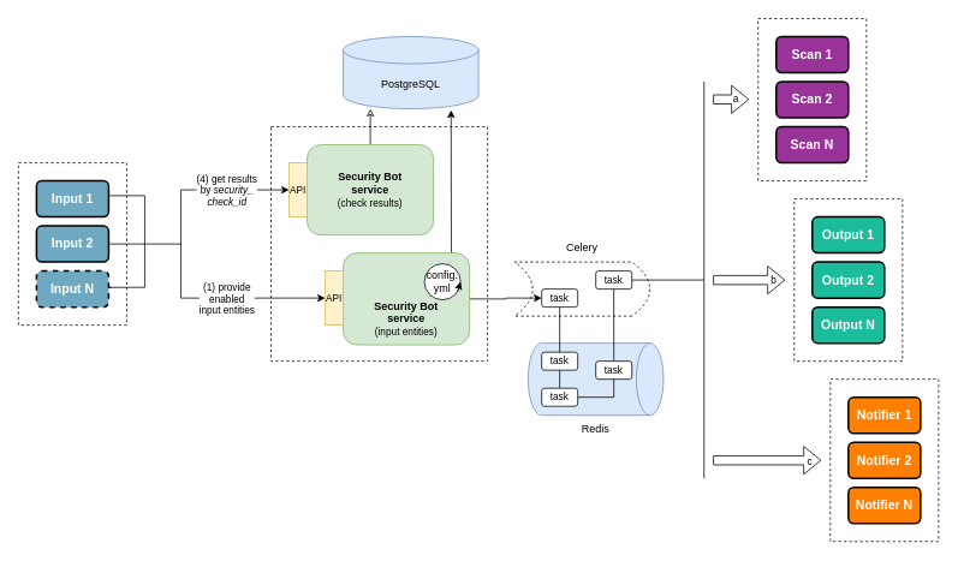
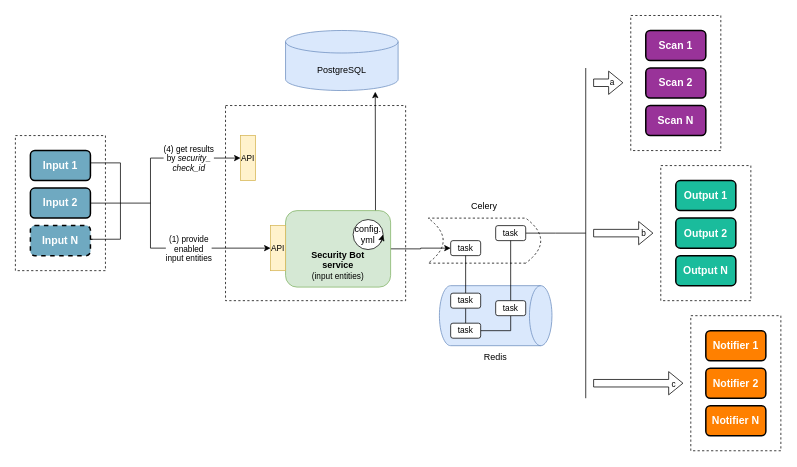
- <mxCell id="46" style="edgeStyle=orthogonalEdgeStyle;rounded=0;orthogonalLoop=1;jettySize=auto;html=1;exitX=0.5;exitY=0;exitDx=0;exitDy=0;entryX=0.202;entryY=1;entryDx=0;entryDy=0;entryPerimeter=0;endArrow=classic;endFill=0;" edge="1" parent="1" source="47" target="12"><mxGeometry relative="1" as="geometry" /></mxCell>
- <mxCell id="47" value="&lt;b&gt;Security Bot&lt;/b&gt;&lt;br&gt;&lt;b&gt;service&lt;/b&gt;&lt;br&gt;&lt;font style=&quot;font-size: 11px;&quot;&gt;(check results)&lt;/font&gt;" style="rounded=1;whiteSpace=wrap;html=1;fillColor=#d5e8d4;strokeColor=#82b366;" vertex="1" parent="1"><mxGeometry x="340" y="160" width="140" height="100" as="geometry" /></mxCell>
